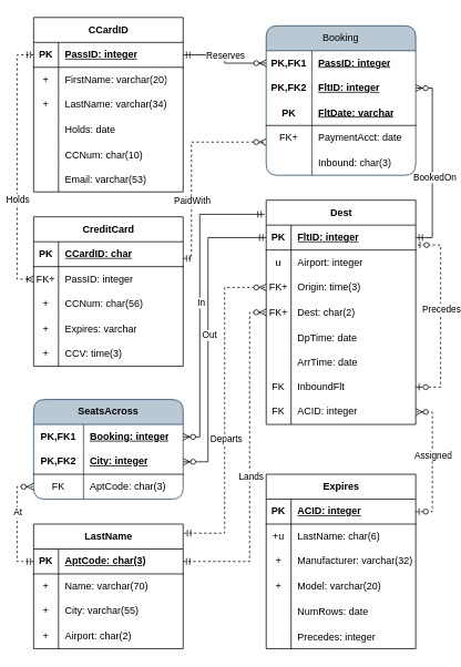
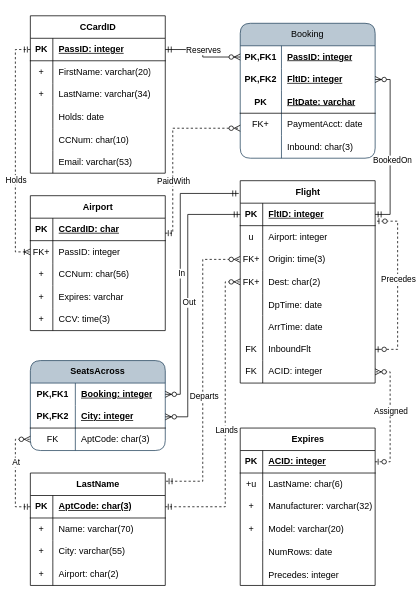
- <mxCell id="71" value="Dest" style="shape=table;startSize=30;container=1;collapsible=1;childLayout=tableLayout;fixedRows=1;rowLines=0;fontStyle=1;align=center;resizeLast=1;html=1;" parent="1" vertex="1"><mxGeometry x="320" y="240" width="180" height="270" as="geometry" /></mxCell>
+ <mxCell id="71" value="Flight" style="shape=table;startSize=30;container=1;collapsible=1;childLayout=tableLayout;fixedRows=1;rowLines=0;fontStyle=1;align=center;resizeLast=1;html=1;" parent="1" vertex="1"><mxGeometry x="320" y="240" width="180" height="270" as="geometry" /></mxCell>
- <mxCell id="21" value="CreditCard" style="shape=table;startSize=30;container=1;collapsible=1;childLayout=tableLayout;fixedRows=1;rowLines=0;fontStyle=1;align=center;resizeLast=1;html=1;" parent="1" vertex="1"><mxGeometry x="40" y="260" width="180" height="180" as="geometry" /></mxCell>
+ <mxCell id="21" value="Airport" style="shape=table;startSize=30;container=1;collapsible=1;childLayout=tableLayout;fixedRows=1;rowLines=0;fontStyle=1;align=center;resizeLast=1;html=1;" parent="1" vertex="1"><mxGeometry x="40" y="260" width="180" height="180" as="geometry" /></mxCell>
